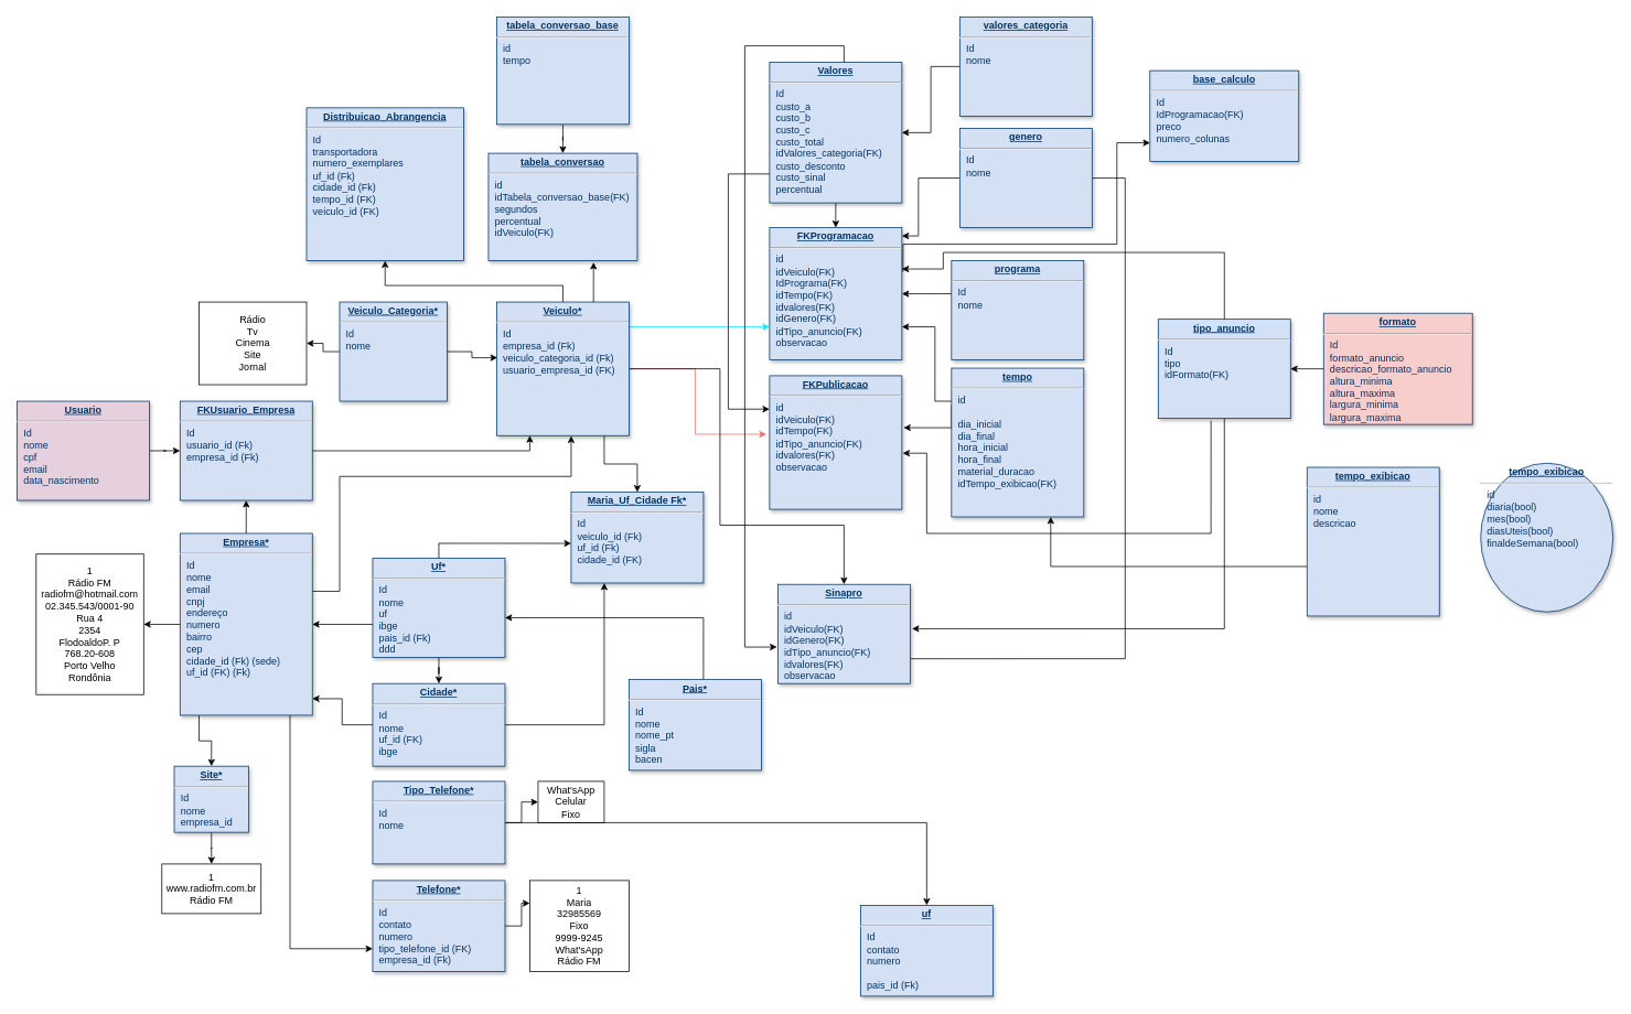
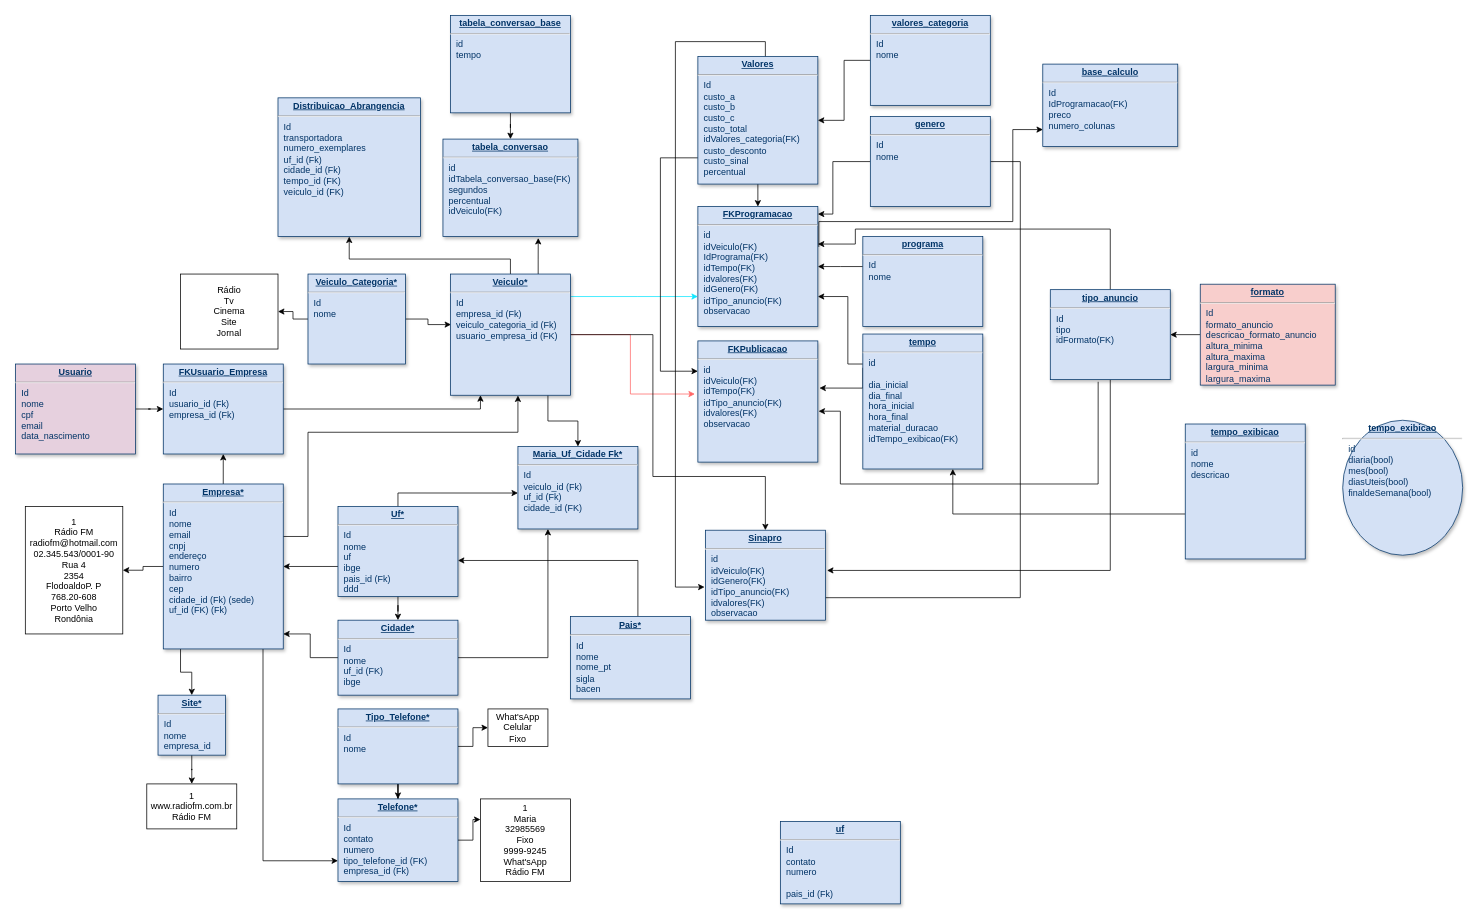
- <mxCell id="72" value="1&lt;br&gt;Rádio FM&lt;br&gt;radiofm@hotmail.com&lt;br&gt;02.345.543/0001-90&lt;br&gt;Rua 4&lt;br&gt;2354&lt;br&gt;FlodoaldoP. P&lt;br&gt;768.20-608&lt;br&gt;Porto Velho&lt;br&gt;Rondônia" style="text;html=1;align=center;verticalAlign=middle;whiteSpace=wrap;rounded=0;strokeColor=#000000;" vertex="1" parent="1"><mxGeometry x="43" y="670" width="130" height="170" as="geometry" /></mxCell>
+ <mxCell id="72" value="1&lt;br&gt;Rádio FM&lt;br&gt;radiofm@hotmail.com&lt;br&gt;02.345.543/0001-90&lt;br&gt;Rua 4&lt;br&gt;2354&lt;br&gt;FlodoaldoP. P&lt;br&gt;768.20-608&lt;br&gt;Porto Velho&lt;br&gt;Rondônia" style="text;html=1;align=center;verticalAlign=middle;whiteSpace=wrap;rounded=0;strokeColor=#000000;" vertex="1" parent="1"><mxGeometry x="33" y="675" width="130" height="170" as="geometry" /></mxCell>
- <mxCell id="29" style="edgeStyle=orthogonalEdgeStyle;rounded=0;orthogonalLoop=1;jettySize=auto;html=1;" parent="1" source="31" target="76" edge="1"><mxGeometry relative="1" as="geometry" /></mxCell>
+ <mxCell id="29" style="edgeStyle=orthogonalEdgeStyle;rounded=0;orthogonalLoop=1;jettySize=auto;html=1;" parent="1" source="31" target="33" edge="1"><mxGeometry relative="1" as="geometry" /></mxCell>
